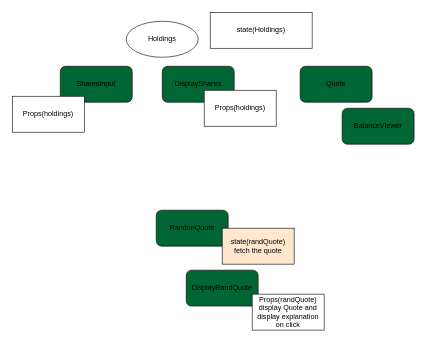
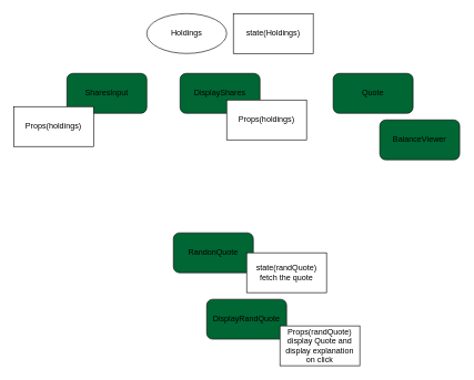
- <mxCell id="8" value="state(Holdings)" style="whiteSpace=wrap;html=1;" parent="1" vertex="1"><mxGeometry x="350" y="20" width="170" height="60" as="geometry" /></mxCell>
+ <mxCell id="8" value="state(Holdings)" style="whiteSpace=wrap;html=1;" parent="1" vertex="1"><mxGeometry x="350" y="20" width="120" height="60" as="geometry" /></mxCell>
- <mxCell id="4" value="Holdings" style="ellipse;whiteSpace=wrap;html=1;" parent="1" vertex="1"><mxGeometry x="210" y="35" width="120" height="60" as="geometry" /></mxCell>
+ <mxCell id="4" value="Holdings" style="ellipse;whiteSpace=wrap;html=1;" parent="1" vertex="1"><mxGeometry x="220" y="20" width="120" height="60" as="geometry" /></mxCell>
- <mxCell id="12" value="state(randQuote)&lt;br&gt;fetch the quote" style="whiteSpace=wrap;html=1;fillColor=#ffe6cc;" vertex="1" parent="1"><mxGeometry x="370" y="380" width="120" height="60" as="geometry" /></mxCell>
+ <mxCell id="12" value="state(randQuote)&lt;br&gt;fetch the quote" style="whiteSpace=wrap;html=1;" vertex="1" parent="1"><mxGeometry x="370" y="380" width="120" height="60" as="geometry" /></mxCell>
